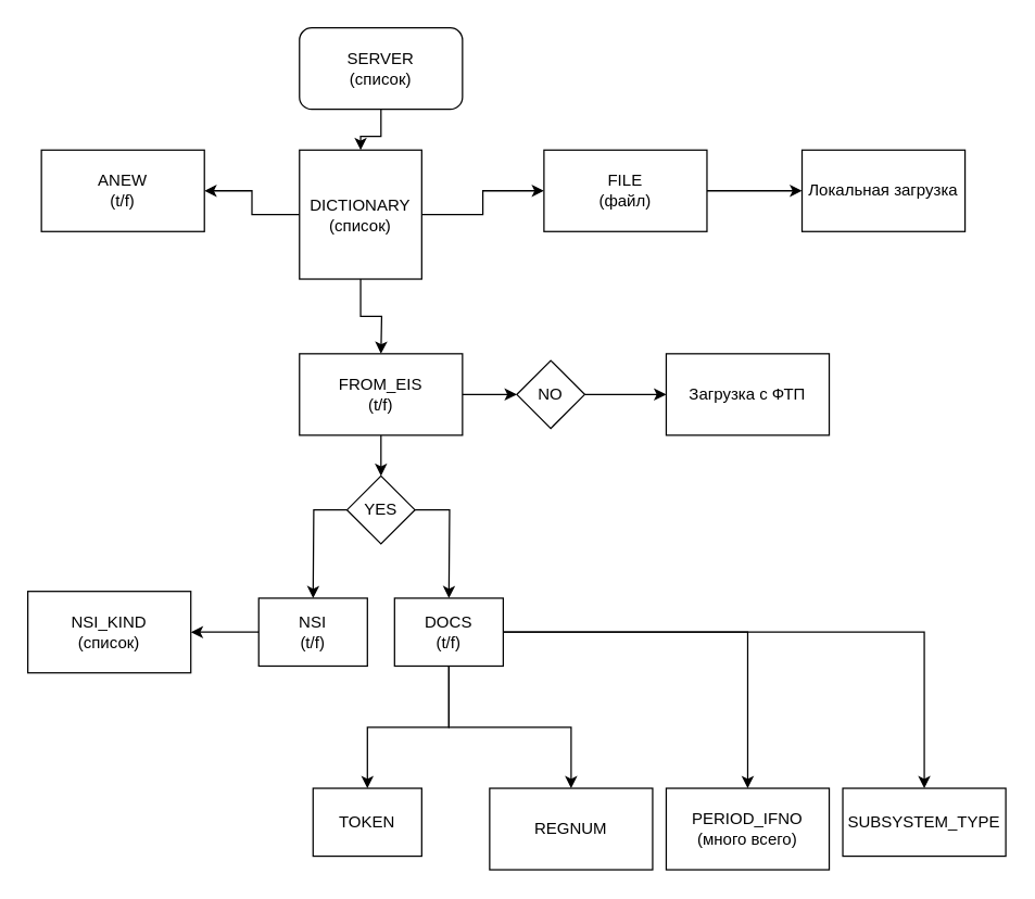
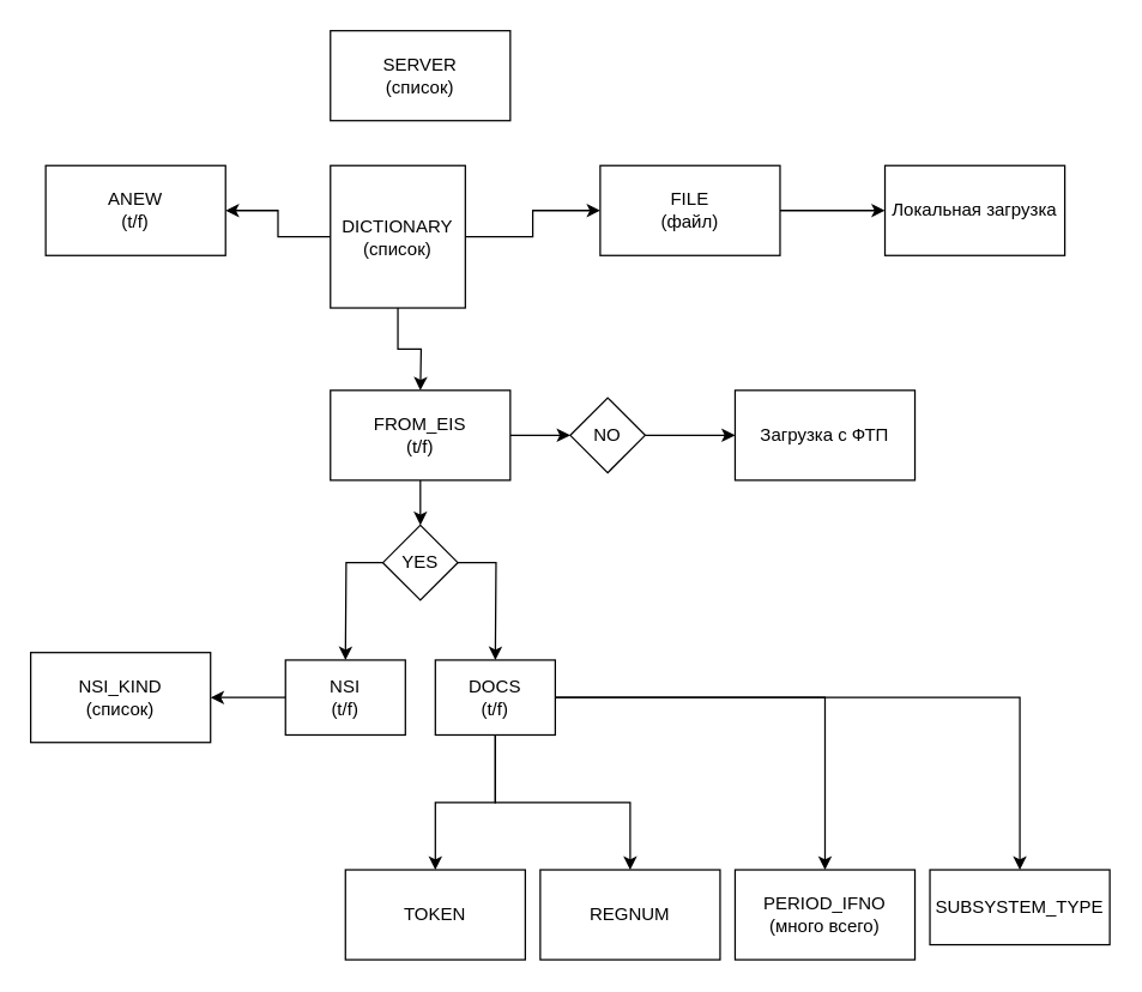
- <mxCell id="3" value="SERVER&lt;br&gt;(список)" style="whiteSpace=wrap;html=1;rounded=1;" vertex="1" parent="1"><mxGeometry x="220" y="20" width="120" height="60" as="geometry" /></mxCell>
+ <mxCell id="3" value="SERVER&lt;br&gt;(список)" style="whiteSpace=wrap;html=1;" vertex="1" parent="1"><mxGeometry x="220" y="20" width="120" height="60" as="geometry" /></mxCell>
- <mxCell id="2" style="edgeStyle=orthogonalEdgeStyle;rounded=0;orthogonalLoop=1;jettySize=auto;html=1;entryX=0.5;entryY=0;entryDx=0;entryDy=0;" edge="1" parent="1" source="3" target="7"><mxGeometry relative="1" as="geometry" /></mxCell>
- <mxCell id="30" value="TOKEN" style="whiteSpace=wrap;html=1;" vertex="1" parent="1"><mxGeometry x="230" y="580" width="80" height="50" as="geometry" /></mxCell>
+ <mxCell id="30" value="TOKEN" style="whiteSpace=wrap;html=1;" vertex="1" parent="1"><mxGeometry x="230" y="580" width="120" height="60" as="geometry" /></mxCell>
